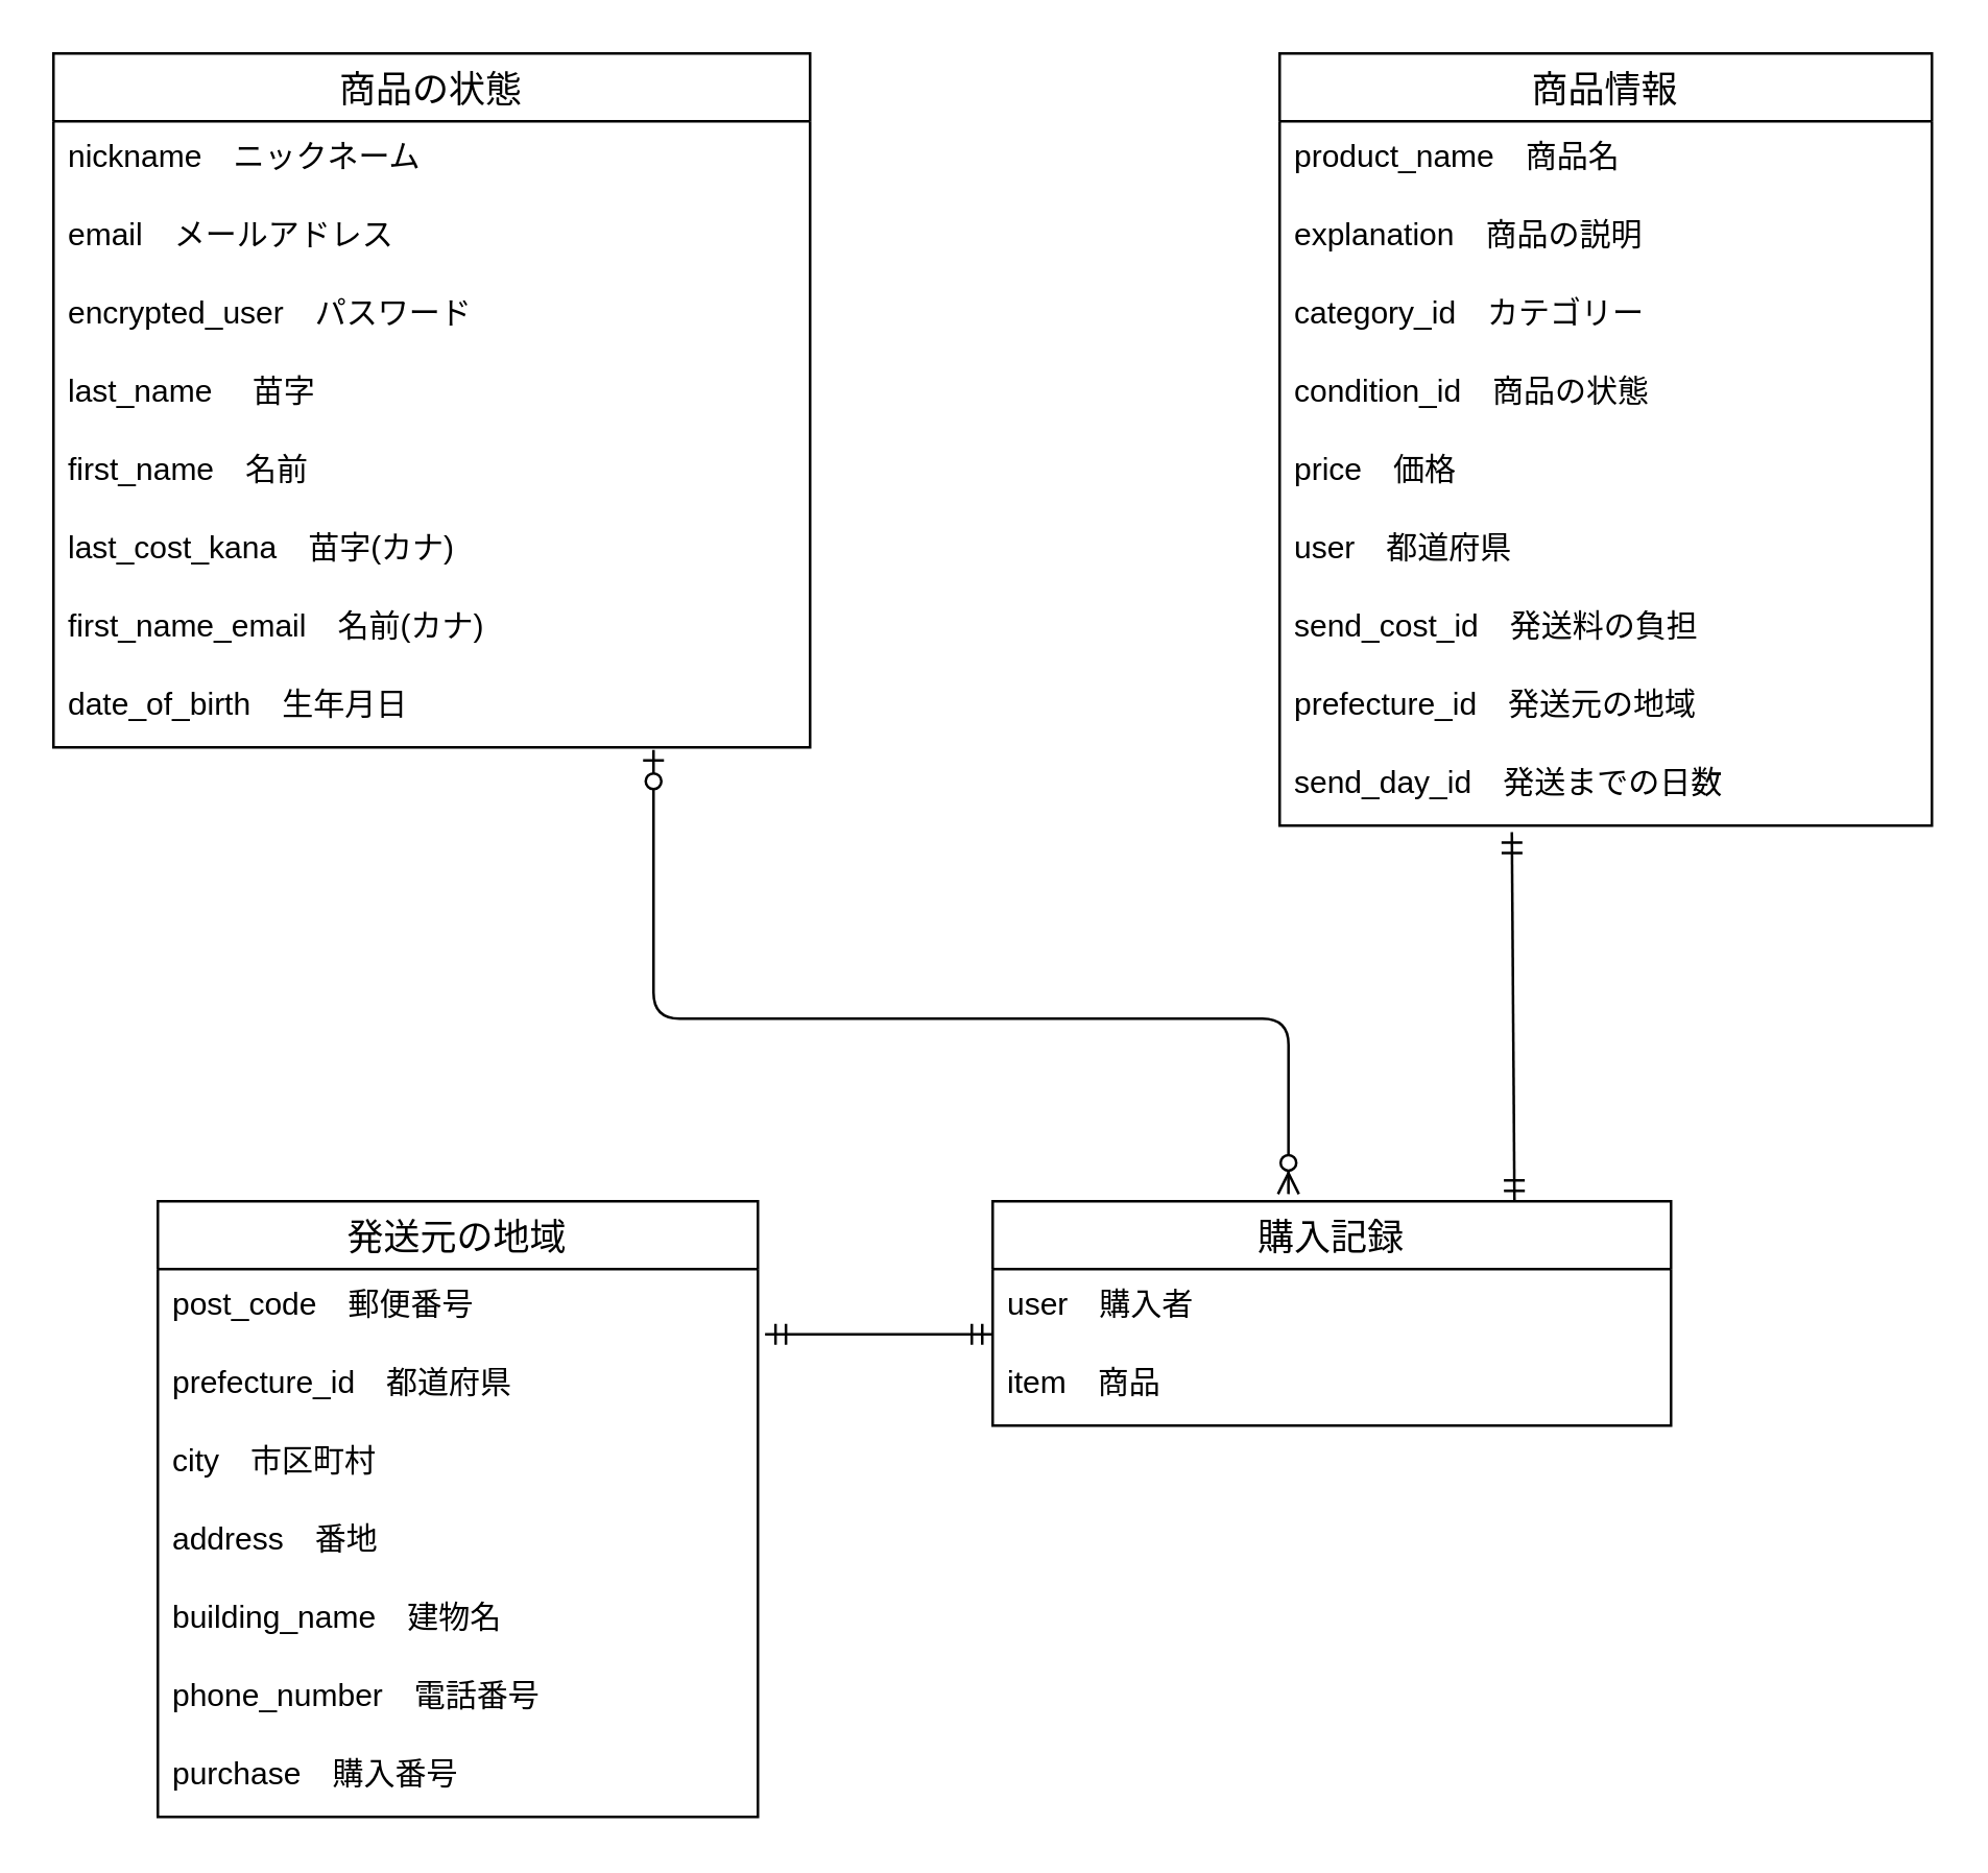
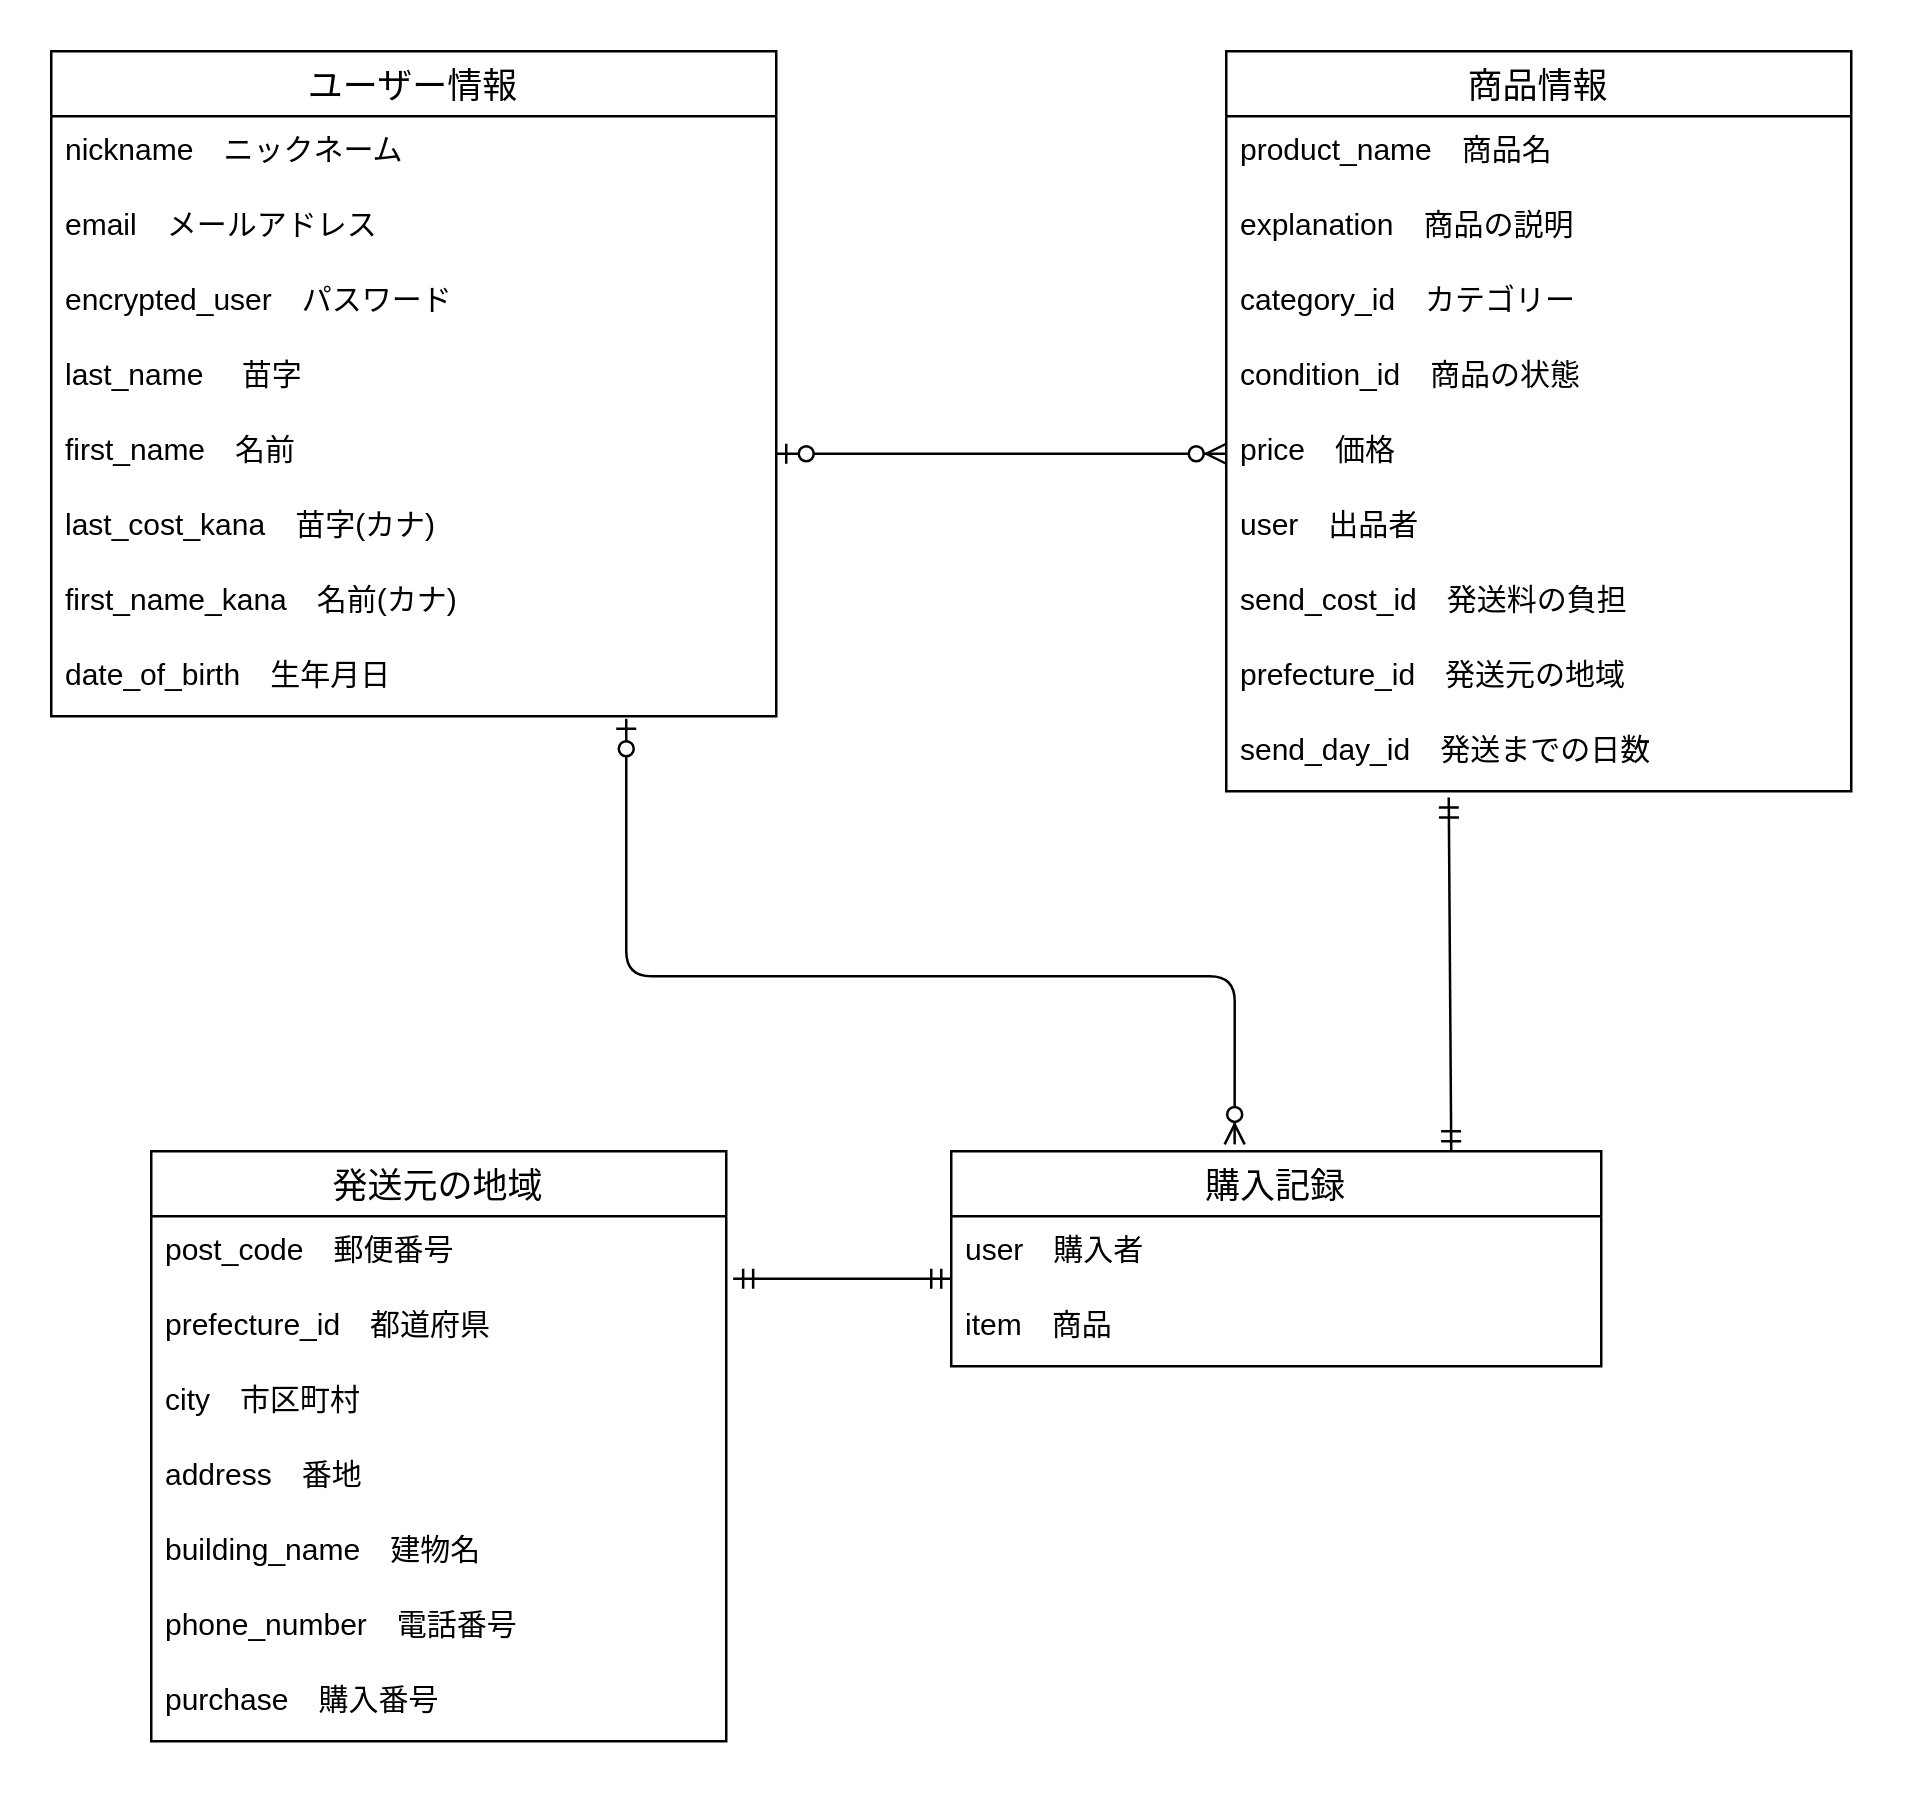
- <mxCell id="2" value="商品の状態" style="swimlane;fontStyle=0;childLayout=stackLayout;horizontal=1;startSize=26;horizontalStack=0;resizeParent=1;resizeParentMax=0;resizeLast=0;collapsible=1;marginBottom=0;align=center;fontSize=14;" parent="1" vertex="1"><mxGeometry x="20" y="20" width="290" height="266" as="geometry"><mxRectangle x="130" y="310" width="60" height="26" as="alternateBounds" /></mxGeometry></mxCell>
+ <mxCell id="2" value="ユーザー情報" style="swimlane;fontStyle=0;childLayout=stackLayout;horizontal=1;startSize=26;horizontalStack=0;resizeParent=1;resizeParentMax=0;resizeLast=0;collapsible=1;marginBottom=0;align=center;fontSize=14;" parent="1" vertex="1"><mxGeometry x="20" y="20" width="290" height="266" as="geometry"><mxRectangle x="130" y="310" width="60" height="26" as="alternateBounds" /></mxGeometry></mxCell>
+ <mxCell id="32" value="" style="fontSize=12;html=1;endArrow=ERzeroToMany;startArrow=ERzeroToOne;entryX=0;entryY=0.5;entryDx=0;entryDy=0;exitX=1;exitY=0.5;exitDx=0;exitDy=0;" edge="1" parent="1" source="7" target="16"><mxGeometry width="100" height="100" relative="1" as="geometry"><mxPoint x="330" y="180" as="sourcePoint" /><mxPoint x="430" y="80" as="targetPoint" /></mxGeometry></mxCell>
- <mxCell id="17" value="user　都道府県" style="text;strokeColor=none;fillColor=none;spacingLeft=4;spacingRight=4;overflow=hidden;rotatable=0;points=[[0,0.5],[1,0.5]];portConstraint=eastwest;fontSize=12;" parent="11" vertex="1"><mxGeometry y="176" width="250" height="30" as="geometry" /></mxCell>
+ <mxCell id="17" value="user　出品者" style="text;strokeColor=none;fillColor=none;spacingLeft=4;spacingRight=4;overflow=hidden;rotatable=0;points=[[0,0.5],[1,0.5]];portConstraint=eastwest;fontSize=12;" parent="11" vertex="1"><mxGeometry y="176" width="250" height="30" as="geometry" /></mxCell>
- <mxCell id="9" value="first_name_email　名前(カナ)" style="text;strokeColor=none;fillColor=none;spacingLeft=4;spacingRight=4;overflow=hidden;rotatable=0;points=[[0,0.5],[1,0.5]];portConstraint=eastwest;fontSize=12;" parent="2" vertex="1"><mxGeometry y="206" width="290" height="30" as="geometry" /></mxCell>
+ <mxCell id="9" value="first_name_kana　名前(カナ)" style="text;strokeColor=none;fillColor=none;spacingLeft=4;spacingRight=4;overflow=hidden;rotatable=0;points=[[0,0.5],[1,0.5]];portConstraint=eastwest;fontSize=12;" parent="2" vertex="1"><mxGeometry y="206" width="290" height="30" as="geometry" /></mxCell>
